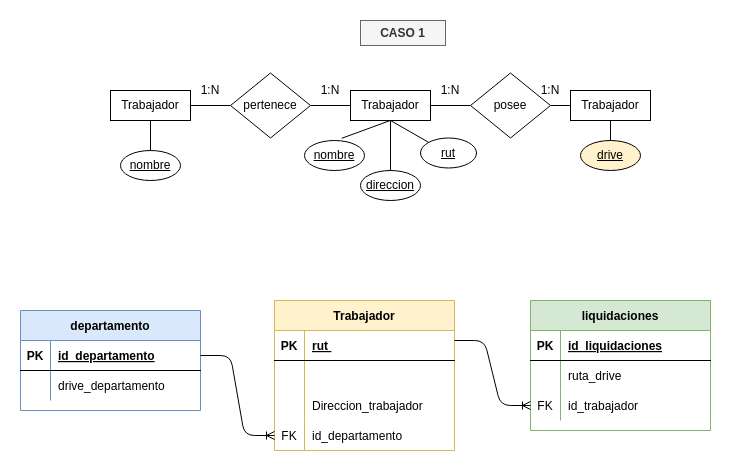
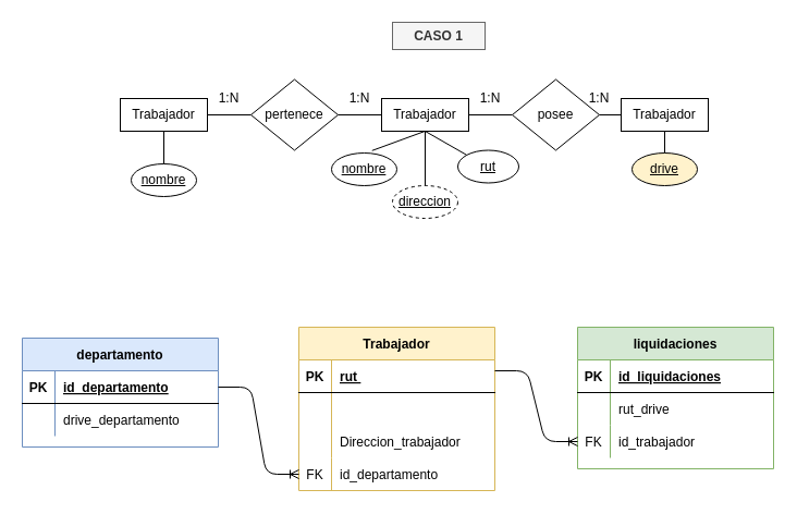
- <mxCell id="37" value="direccion" style="ellipse;whiteSpace=wrap;html=1;align=center;fontStyle=4;" vertex="1" parent="1"><mxGeometry x="360" y="170" width="60" height="30" as="geometry" /></mxCell>
+ <mxCell id="37" value="direccion" style="ellipse;whiteSpace=wrap;html=1;align=center;fontStyle=4;dashed=1;" vertex="1" parent="1"><mxGeometry x="360" y="170" width="60" height="30" as="geometry" /></mxCell>
- <mxCell id="27" value="ruta_drive" style="shape=partialRectangle;connectable=0;fillColor=none;top=0;left=0;bottom=0;right=0;align=left;spacingLeft=6;overflow=hidden;" vertex="1" parent="25"><mxGeometry x="30" width="150" height="30" as="geometry" /></mxCell>
+ <mxCell id="27" value="rut_drive" style="shape=partialRectangle;connectable=0;fillColor=none;top=0;left=0;bottom=0;right=0;align=left;spacingLeft=6;overflow=hidden;" vertex="1" parent="25"><mxGeometry x="30" width="150" height="30" as="geometry" /></mxCell>
